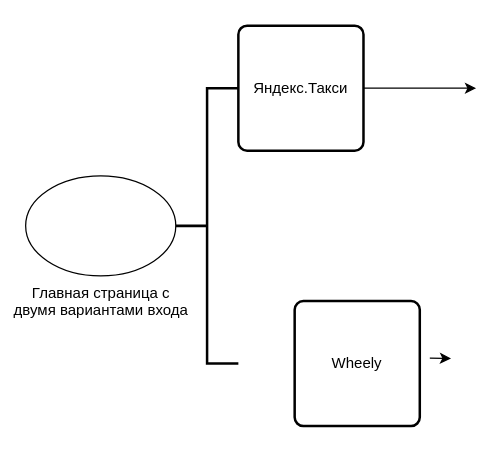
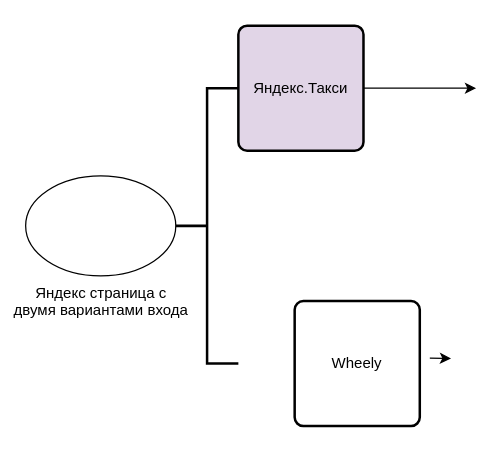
- <mxCell id="3" value="Яндекс.Такси" style="rounded=1;whiteSpace=wrap;html=1;absoluteArcSize=1;arcSize=14;strokeWidth=2;" vertex="1" parent="1"><mxGeometry x="190" y="20" width="100" height="100" as="geometry" /></mxCell>
+ <mxCell id="3" value="Яндекс.Такси" style="rounded=1;whiteSpace=wrap;html=1;absoluteArcSize=1;arcSize=14;strokeWidth=2;fillColor=#e1d5e7;" vertex="1" parent="1"><mxGeometry x="190" y="20" width="100" height="100" as="geometry" /></mxCell>
- <mxCell id="2" value="Главная страница с&lt;br&gt;двумя вариантами входа" style="verticalLabelPosition=bottom;verticalAlign=top;html=1;shape=mxgraph.flowchart.on-page_reference;" vertex="1" parent="1"><mxGeometry x="20" y="140" width="120" height="80" as="geometry" /></mxCell>
+ <mxCell id="2" value="Яндекс страница с&lt;br&gt;двумя вариантами входа" style="verticalLabelPosition=bottom;verticalAlign=top;html=1;shape=mxgraph.flowchart.on-page_reference;" vertex="1" parent="1"><mxGeometry x="20" y="140" width="120" height="80" as="geometry" /></mxCell>
